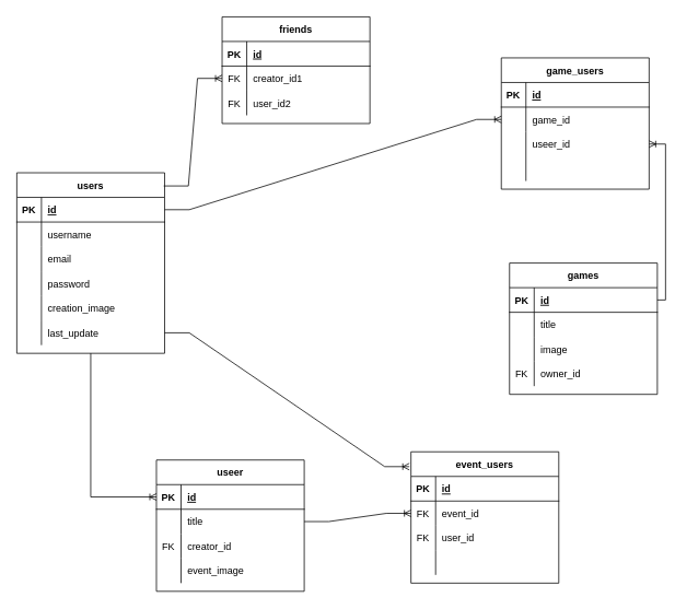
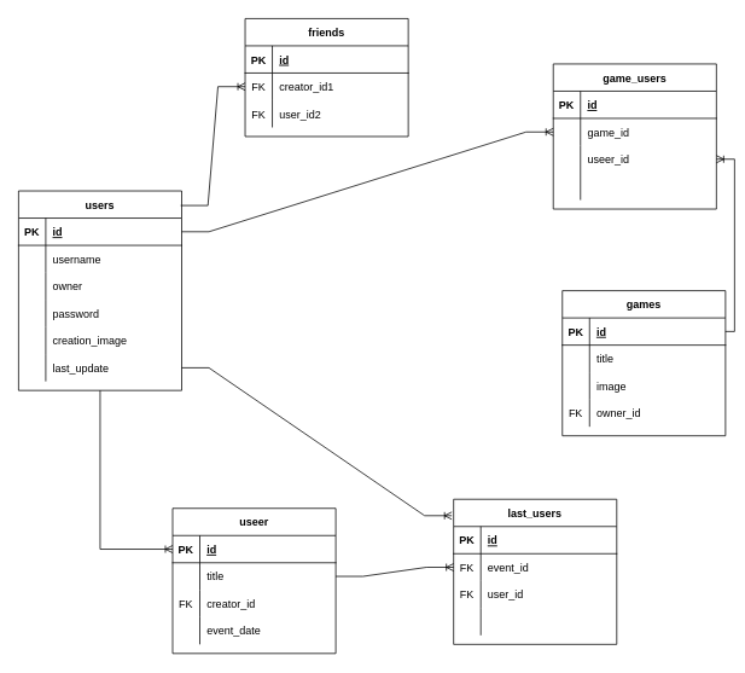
- <mxCell id="11" value="email" style="shape=partialRectangle;connectable=0;fillColor=none;top=0;left=0;bottom=0;right=0;align=left;spacingLeft=6;overflow=hidden;" parent="9" vertex="1"><mxGeometry x="30" width="150" height="30" as="geometry"><mxRectangle width="150" height="30" as="alternateBounds" /></mxGeometry></mxCell>
+ <mxCell id="11" value="owner" style="shape=partialRectangle;connectable=0;fillColor=none;top=0;left=0;bottom=0;right=0;align=left;spacingLeft=6;overflow=hidden;" parent="9" vertex="1"><mxGeometry x="30" width="150" height="30" as="geometry"><mxRectangle width="150" height="30" as="alternateBounds" /></mxGeometry></mxCell>
- <mxCell id="44" value="event_users" style="shape=table;startSize=30;container=1;collapsible=1;childLayout=tableLayout;fixedRows=1;rowLines=0;fontStyle=1;align=center;resizeLast=1;" parent="1" vertex="1"><mxGeometry x="500" y="550" width="180" height="160" as="geometry" /></mxCell>
+ <mxCell id="44" value="last_users" style="shape=table;startSize=30;container=1;collapsible=1;childLayout=tableLayout;fixedRows=1;rowLines=0;fontStyle=1;align=center;resizeLast=1;" parent="1" vertex="1"><mxGeometry x="500" y="550" width="180" height="160" as="geometry" /></mxCell>
- <mxCell id="43" value="event_image" style="shape=partialRectangle;connectable=0;fillColor=none;top=0;left=0;bottom=0;right=0;align=left;spacingLeft=6;overflow=hidden;" parent="41" vertex="1"><mxGeometry x="30" width="150" height="30" as="geometry"><mxRectangle width="150" height="30" as="alternateBounds" /></mxGeometry></mxCell>
+ <mxCell id="43" value="event_date" style="shape=partialRectangle;connectable=0;fillColor=none;top=0;left=0;bottom=0;right=0;align=left;spacingLeft=6;overflow=hidden;" parent="41" vertex="1"><mxGeometry x="30" width="150" height="30" as="geometry"><mxRectangle width="150" height="30" as="alternateBounds" /></mxGeometry></mxCell>
